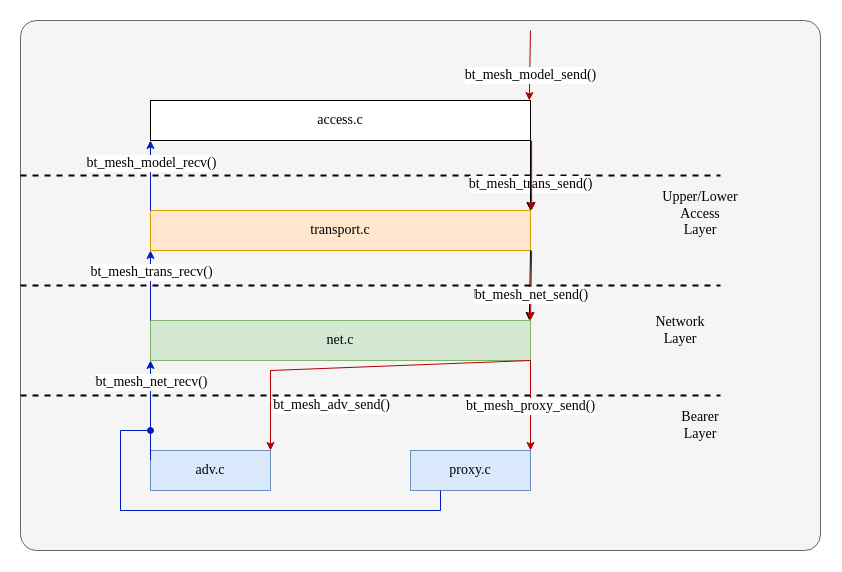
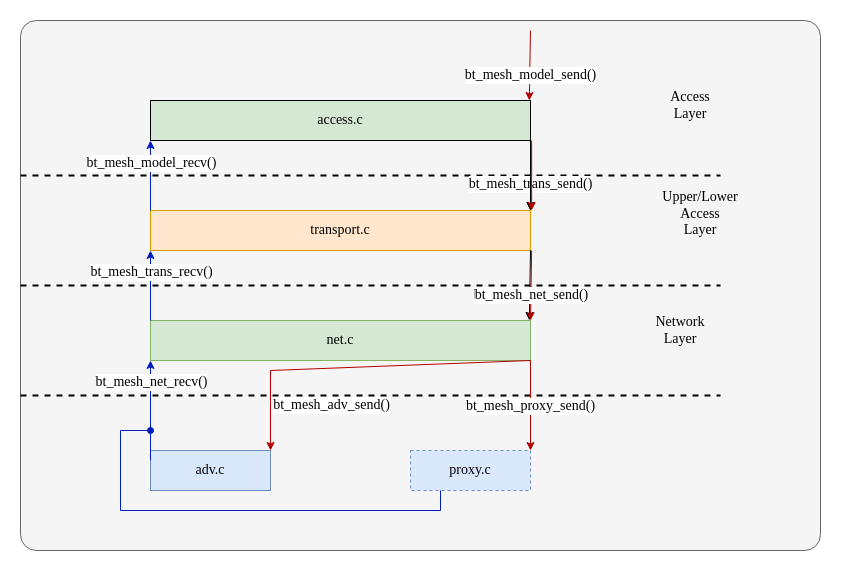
+ <mxCell id="14" value="Access Layer" style="text;html=1;strokeColor=none;fillColor=none;align=center;verticalAlign=middle;whiteSpace=wrap;rounded=0;fontFamily=Lucida Console;fontSize=14;" vertex="1" parent="1"><mxGeometry x="660" y="90" width="60" height="30" as="geometry" /></mxCell>
- <mxCell id="8" value="access.c" style="rounded=0;whiteSpace=wrap;html=1;fontSize=14;fontFamily=Lucida Console;" vertex="1" parent="1"><mxGeometry x="150" y="100" width="380" height="40" as="geometry" /></mxCell>
+ <mxCell id="8" value="access.c" style="rounded=0;whiteSpace=wrap;html=1;fontSize=14;fontFamily=Lucida Console;fillColor=#d5e8d4;" vertex="1" parent="1"><mxGeometry x="150" y="100" width="380" height="40" as="geometry" /></mxCell>
- <mxCell id="11" value="Bearer Layer" style="text;html=1;strokeColor=none;fillColor=none;align=center;verticalAlign=middle;whiteSpace=wrap;rounded=0;fontFamily=Lucida Console;fontSize=14;" vertex="1" parent="1"><mxGeometry x="670" y="410" width="60" height="30" as="geometry" /></mxCell>
- <mxCell id="9" value="proxy.c" style="rounded=0;whiteSpace=wrap;html=1;fontSize=14;fontFamily=Lucida Console;fillColor=#dae8fc;strokeColor=#6c8ebf;" vertex="1" parent="1"><mxGeometry x="410" y="450" width="120" height="40" as="geometry" /></mxCell>
+ <mxCell id="9" value="proxy.c" style="rounded=0;whiteSpace=wrap;html=1;fontSize=14;fontFamily=Lucida Console;fillColor=#dae8fc;strokeColor=#6c8ebf;dashed=1;" vertex="1" parent="1"><mxGeometry x="410" y="450" width="120" height="40" as="geometry" /></mxCell>
